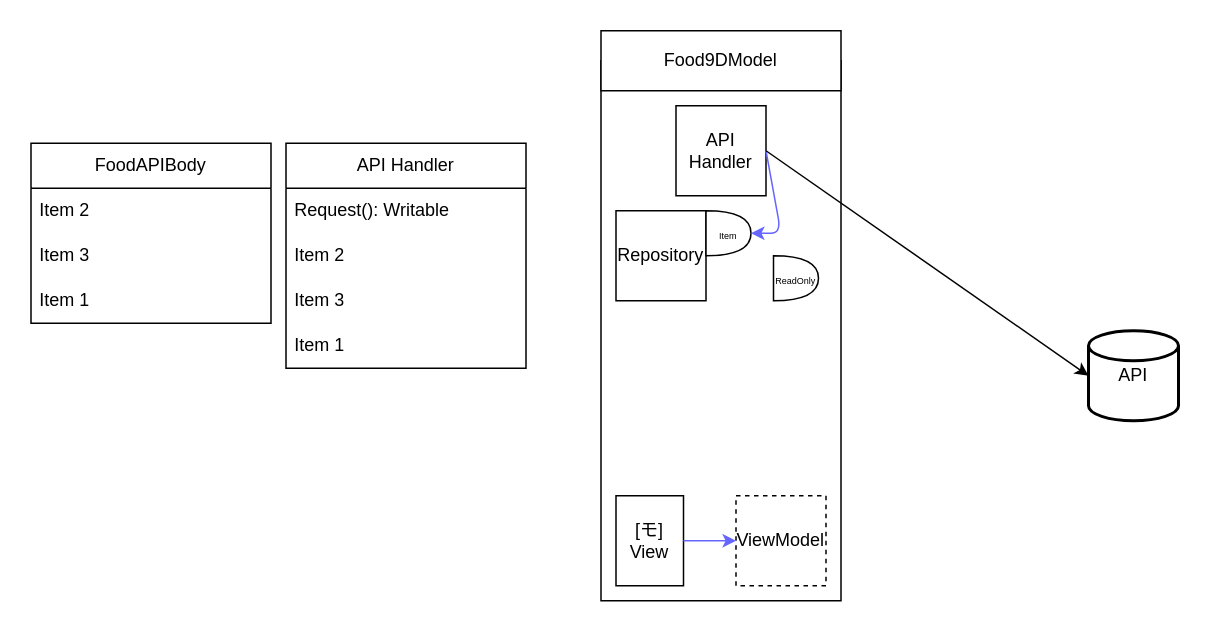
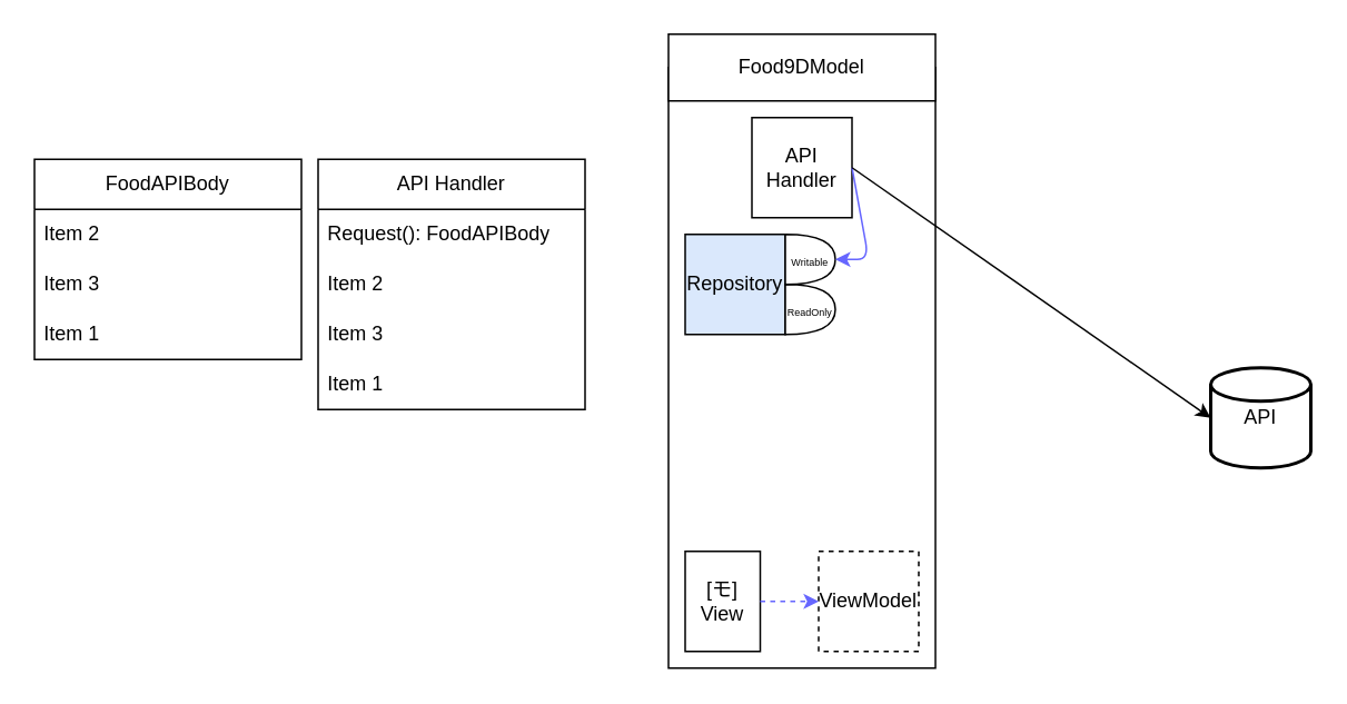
- <mxCell id="15" value="Request(): Writable" style="text;strokeColor=none;fillColor=none;align=left;verticalAlign=middle;spacingLeft=4;spacingRight=4;overflow=hidden;points=[[0,0.5],[1,0.5]];portConstraint=eastwest;rotatable=0;whiteSpace=wrap;html=1;" vertex="1" parent="14"><mxGeometry y="30" width="160" height="30" as="geometry" /></mxCell>
+ <mxCell id="15" value="Request(): FoodAPIBody" style="text;strokeColor=none;fillColor=none;align=left;verticalAlign=middle;spacingLeft=4;spacingRight=4;overflow=hidden;points=[[0,0.5],[1,0.5]];portConstraint=eastwest;rotatable=0;whiteSpace=wrap;html=1;" vertex="1" parent="14"><mxGeometry y="30" width="160" height="30" as="geometry" /></mxCell>
- <mxCell id="8" value="&lt;span style=&quot;font-size: 6px;&quot;&gt;Item&lt;/span&gt;" style="shape=or;whiteSpace=wrap;html=1;" parent="1" vertex="1"><mxGeometry x="470" y="140" width="30" height="30" as="geometry" /></mxCell>
+ <mxCell id="8" value="&lt;span style=&quot;font-size: 6px;&quot;&gt;Writable&lt;/span&gt;" style="shape=or;whiteSpace=wrap;html=1;" parent="1" vertex="1"><mxGeometry x="470" y="140" width="30" height="30" as="geometry" /></mxCell>
- <mxCell id="6" value="Repository" style="rounded=0;whiteSpace=wrap;html=1;" parent="1" vertex="1"><mxGeometry x="410" y="140" width="60" height="60" as="geometry" /></mxCell>
+ <mxCell id="6" value="Repository" style="rounded=0;whiteSpace=wrap;html=1;fillColor=#dae8fc;" parent="1" vertex="1"><mxGeometry x="410" y="140" width="60" height="60" as="geometry" /></mxCell>
- <mxCell id="7" value="&lt;font style=&quot;font-size: 6px;&quot;&gt;Read&lt;/font&gt;&lt;span style=&quot;font-size: 6px; background-color: transparent;&quot;&gt;Only&lt;/span&gt;" style="shape=or;whiteSpace=wrap;html=1;" parent="1" vertex="1"><mxGeometry x="515" y="170" width="30" height="30" as="geometry" /></mxCell>
+ <mxCell id="7" value="&lt;font style=&quot;font-size: 6px;&quot;&gt;Read&lt;/font&gt;&lt;span style=&quot;font-size: 6px; background-color: transparent;&quot;&gt;Only&lt;/span&gt;" style="shape=or;whiteSpace=wrap;html=1;" parent="1" vertex="1"><mxGeometry x="470" y="170" width="30" height="30" as="geometry" /></mxCell>
- <mxCell id="12" value="" style="endArrow=classic;html=1;strokeColor=#6666FF;entryX=0;entryY=0.5;entryDx=0;entryDy=0;exitX=1;exitY=0.5;exitDx=0;exitDy=0;" parent="1" source="10" target="11" edge="1"><mxGeometry width="50" height="50" relative="1" as="geometry"><mxPoint x="360" y="290" as="sourcePoint" /><mxPoint x="510" y="265" as="targetPoint" /><Array as="points" /></mxGeometry></mxCell>
+ <mxCell id="12" value="" style="endArrow=classic;html=1;strokeColor=#6666FF;entryX=0;entryY=0.5;entryDx=0;entryDy=0;exitX=1;exitY=0.5;exitDx=0;exitDy=0;dashed=1;" parent="1" source="10" target="11" edge="1"><mxGeometry width="50" height="50" relative="1" as="geometry"><mxPoint x="360" y="290" as="sourcePoint" /><mxPoint x="510" y="265" as="targetPoint" /><Array as="points" /></mxGeometry></mxCell>
